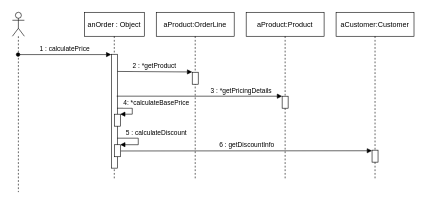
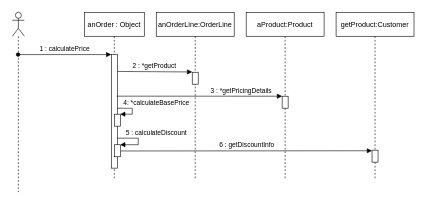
- <mxCell id="8" value="aProduct:OrderLine" style="shape=umlLifeline;perimeter=lifelinePerimeter;container=1;collapsible=0;recursiveResize=0;rounded=0;shadow=0;strokeWidth=1;" vertex="1" parent="1"><mxGeometry x="260" y="20" width="130" height="280" as="geometry" /></mxCell>
+ <mxCell id="8" value="anOrderLine:OrderLine" style="shape=umlLifeline;perimeter=lifelinePerimeter;container=1;collapsible=0;recursiveResize=0;rounded=0;shadow=0;strokeWidth=1;" vertex="1" parent="1"><mxGeometry x="260" y="20" width="130" height="280" as="geometry" /></mxCell>
- <mxCell id="14" value="aCustomer:Customer" style="shape=umlLifeline;perimeter=lifelinePerimeter;container=1;collapsible=0;recursiveResize=0;rounded=0;shadow=0;strokeWidth=1;" vertex="1" parent="1"><mxGeometry x="560" y="20" width="130" height="280" as="geometry" /></mxCell>
+ <mxCell id="14" value="getProduct:Customer" style="shape=umlLifeline;perimeter=lifelinePerimeter;container=1;collapsible=0;recursiveResize=0;rounded=0;shadow=0;strokeWidth=1;" vertex="1" parent="1"><mxGeometry x="560" y="20" width="130" height="280" as="geometry" /></mxCell>
